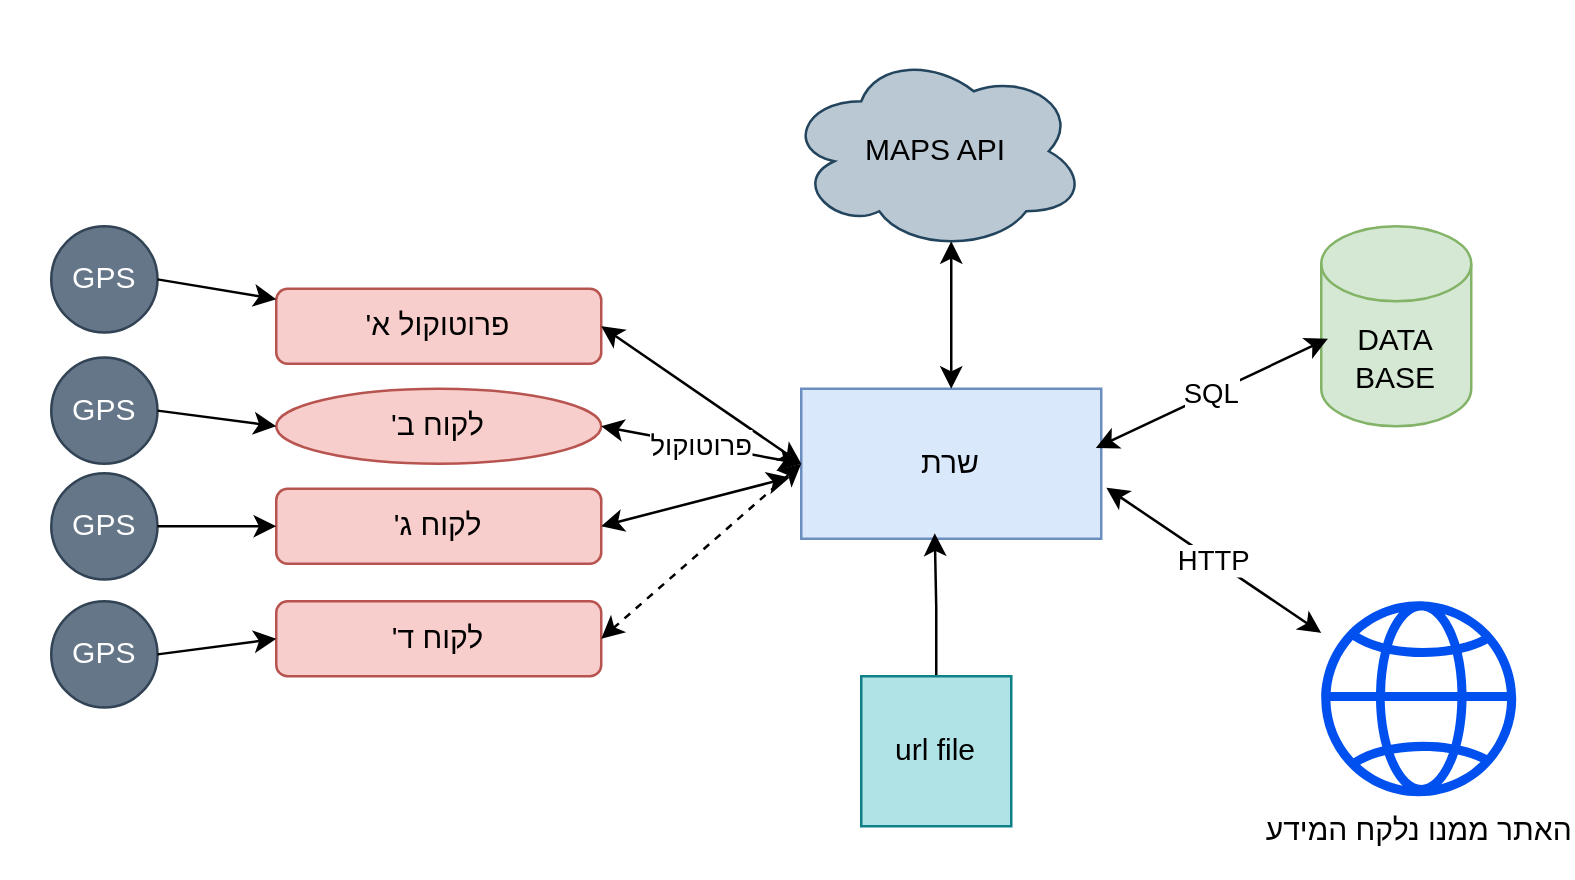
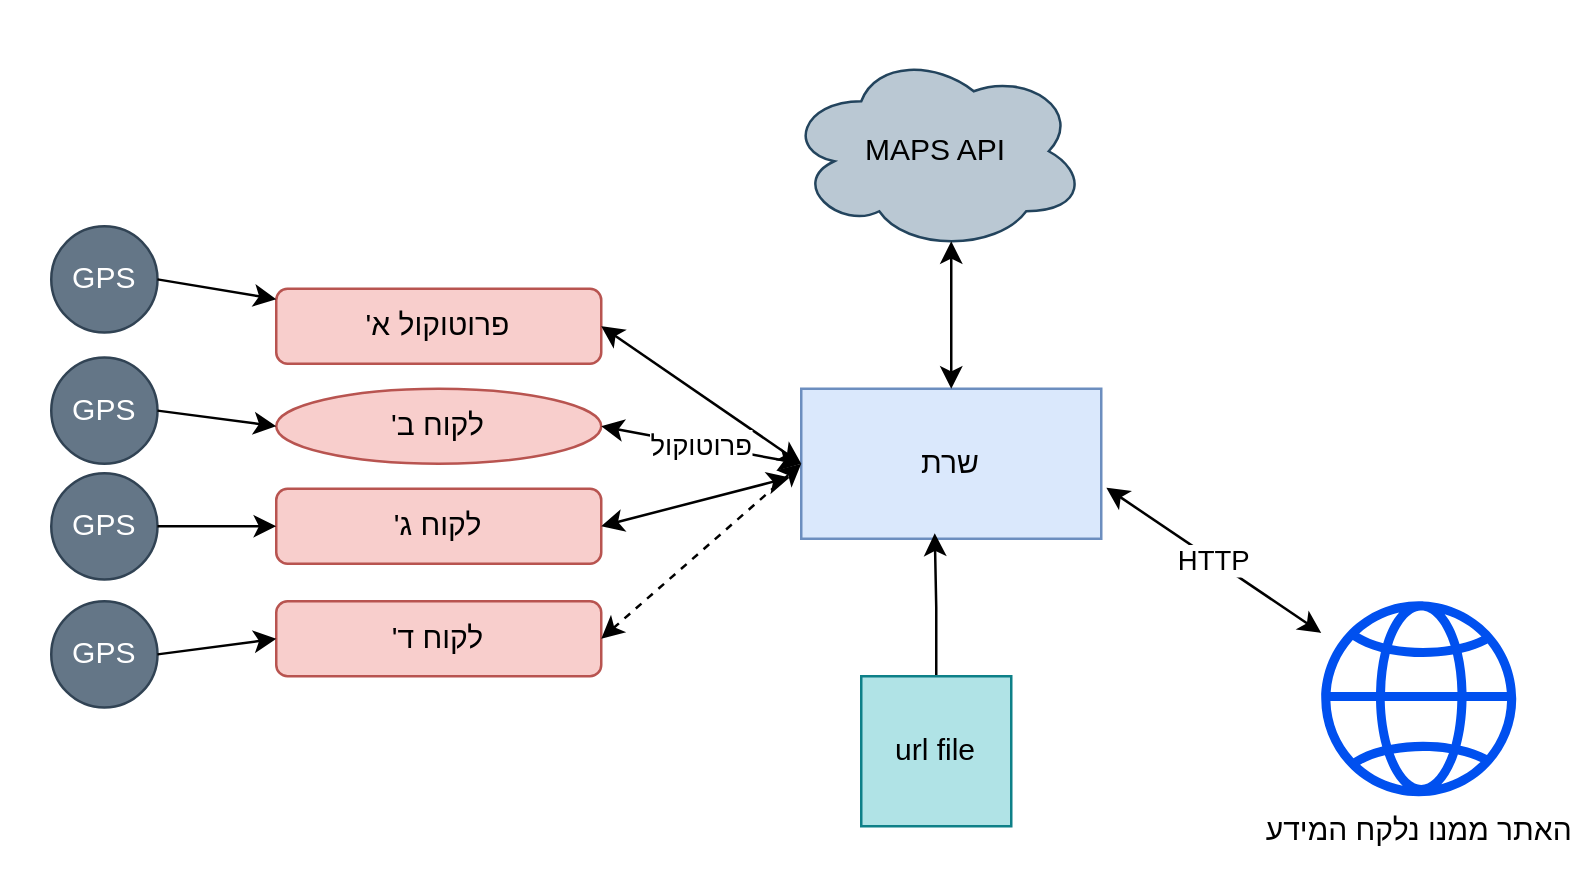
- <mxCell id="2" value="DATA BASE" style="shape=cylinder3;whiteSpace=wrap;html=1;boundedLbl=1;backgroundOutline=1;size=15;fillColor=#d5e8d4;strokeColor=#82b366;" vertex="1" parent="1"><mxGeometry x="528" y="90" width="60" height="80" as="geometry" /></mxCell>
- <mxCell id="13" value="SQL" style="endArrow=classic;startArrow=classic;html=1;rounded=0;exitX=0.982;exitY=0.395;exitDx=0;exitDy=0;exitPerimeter=0;entryX=0.045;entryY=0.562;entryDx=0;entryDy=0;entryPerimeter=0;" edge="1" parent="1" source="3" target="2"><mxGeometry width="50" height="50" relative="1" as="geometry"><mxPoint x="460" y="170" as="sourcePoint" /><mxPoint x="510" y="120" as="targetPoint" /></mxGeometry></mxCell>
